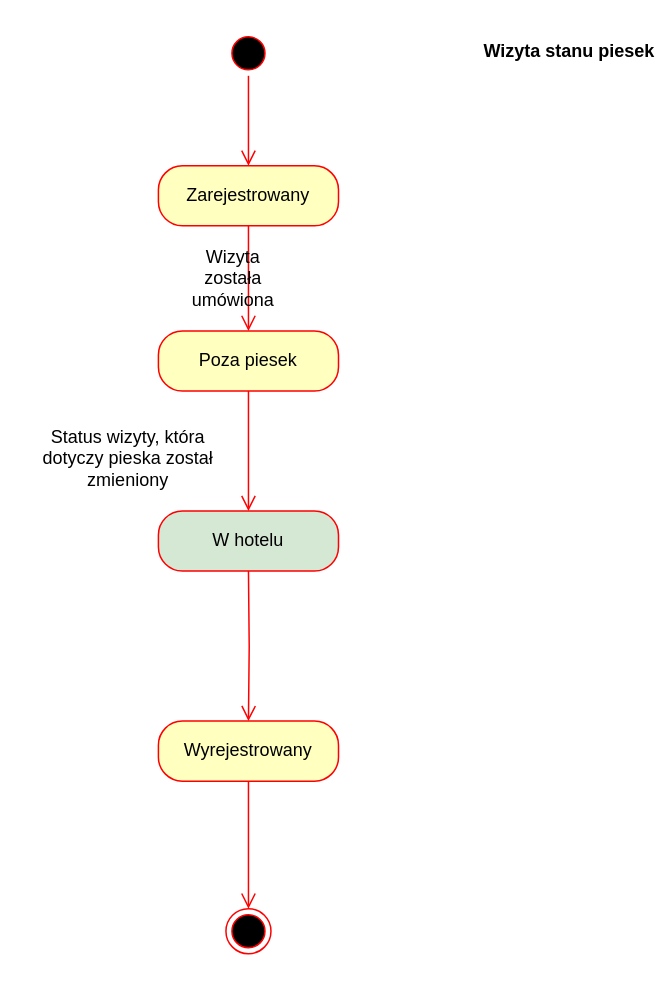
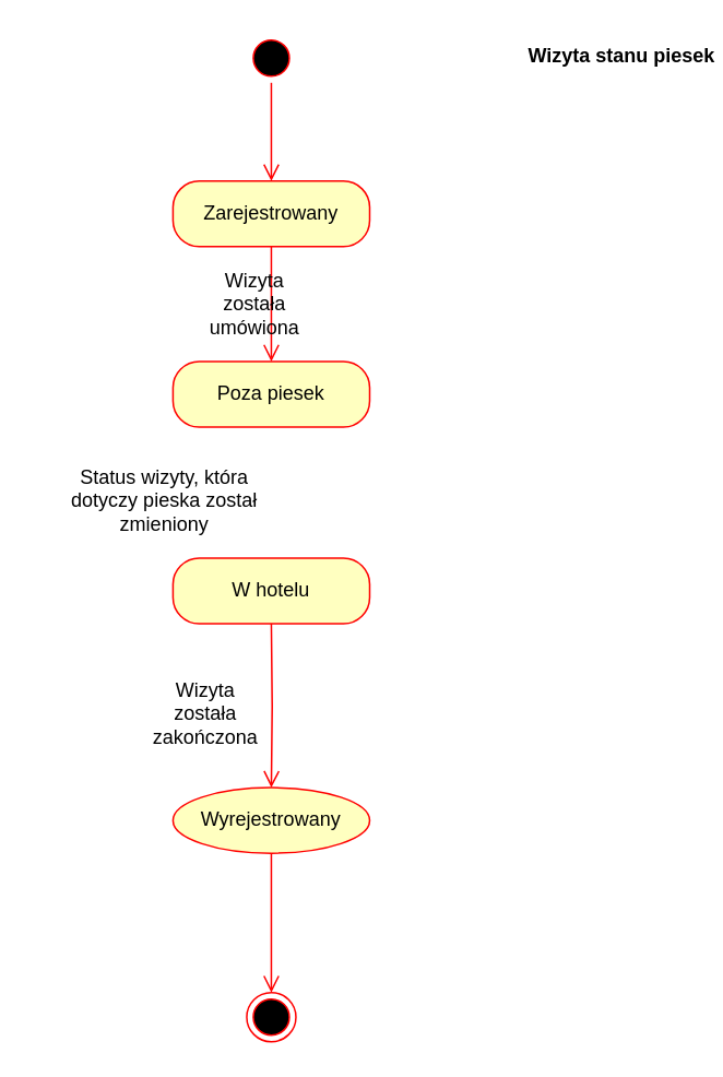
- <mxCell id="13" value="" style="edgeStyle=orthogonalEdgeStyle;html=1;verticalAlign=bottom;endArrow=open;endSize=8;strokeColor=#ff0000;rounded=0;entryX=0.5;entryY=0;entryDx=0;entryDy=0;" edge="1" parent="1" source="12" target="6"><mxGeometry relative="1" as="geometry"><mxPoint x="185" y="365" as="targetPoint" /><Array as="points"><mxPoint x="165" y="320" /><mxPoint x="165" y="320" /></Array></mxGeometry></mxCell>
- <mxCell id="15" value="Status wizyty, która dotyczy pieska został zmieniony" style="text;html=1;strokeColor=none;fillColor=none;align=center;verticalAlign=middle;whiteSpace=wrap;rounded=0;" vertex="1" parent="1"><mxGeometry x="20" y="290" width="130" height="30" as="geometry" /></mxCell>
+ <mxCell id="15" value="Status wizyty, która dotyczy pieska został zmieniony" style="text;html=1;strokeColor=none;fillColor=none;align=center;verticalAlign=middle;whiteSpace=wrap;rounded=0;" vertex="1" parent="1"><mxGeometry x="35" y="290" width="130" height="30" as="geometry" /></mxCell>
- <mxCell id="6" value="W hotelu" style="rounded=1;whiteSpace=wrap;html=1;arcSize=40;fontColor=#000000;fillColor=#d5e8d4;strokeColor=#ff0000;" vertex="1" parent="1"><mxGeometry x="105" y="340" width="120" height="40" as="geometry" /></mxCell>
+ <mxCell id="6" value="W hotelu" style="rounded=1;whiteSpace=wrap;html=1;arcSize=40;fontColor=#000000;fillColor=#ffffc0;strokeColor=#ff0000;" vertex="1" parent="1"><mxGeometry x="105" y="340" width="120" height="40" as="geometry" /></mxCell>
+ <mxCell id="16" value="Wizyta została zakończona" style="text;html=1;strokeColor=none;fillColor=none;align=center;verticalAlign=middle;whiteSpace=wrap;rounded=0;" vertex="1" parent="1"><mxGeometry x="95" y="420" width="60" height="30" as="geometry" /></mxCell>
- <mxCell id="8" value="Wyrejestrowany" style="rounded=1;whiteSpace=wrap;html=1;arcSize=40;fontColor=#000000;fillColor=#ffffc0;strokeColor=#ff0000;" vertex="1" parent="1"><mxGeometry x="105" y="480" width="120" height="40" as="geometry" /></mxCell>
+ <mxCell id="8" value="Wyrejestrowany" style="ellipse;whiteSpace=wrap;html=1;arcSize=40;fontColor=#000000;fillColor=#ffffc0;strokeColor=#ff0000;" vertex="1" parent="1"><mxGeometry x="105" y="480" width="120" height="40" as="geometry" /></mxCell>
